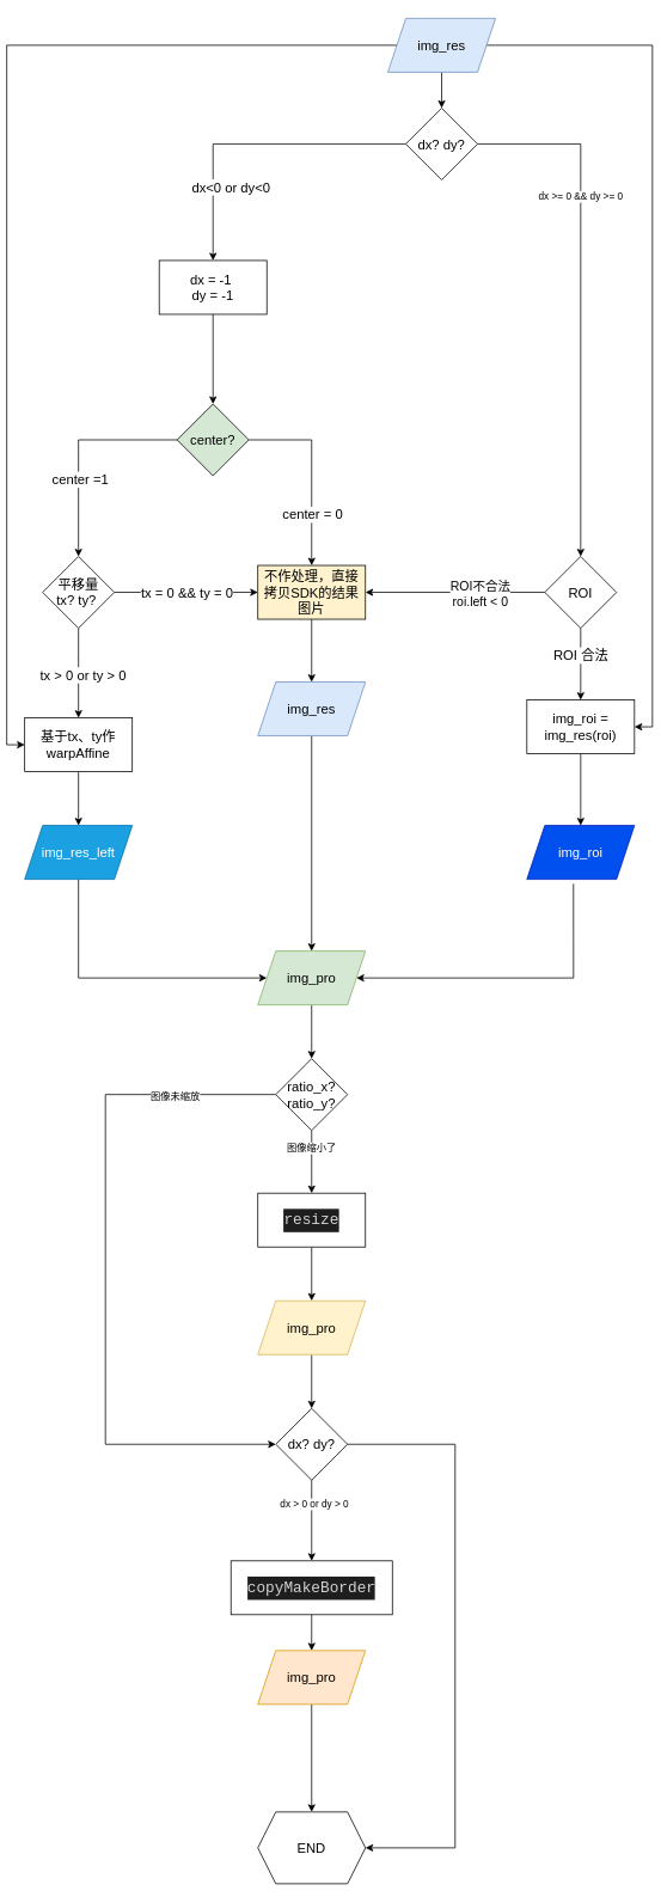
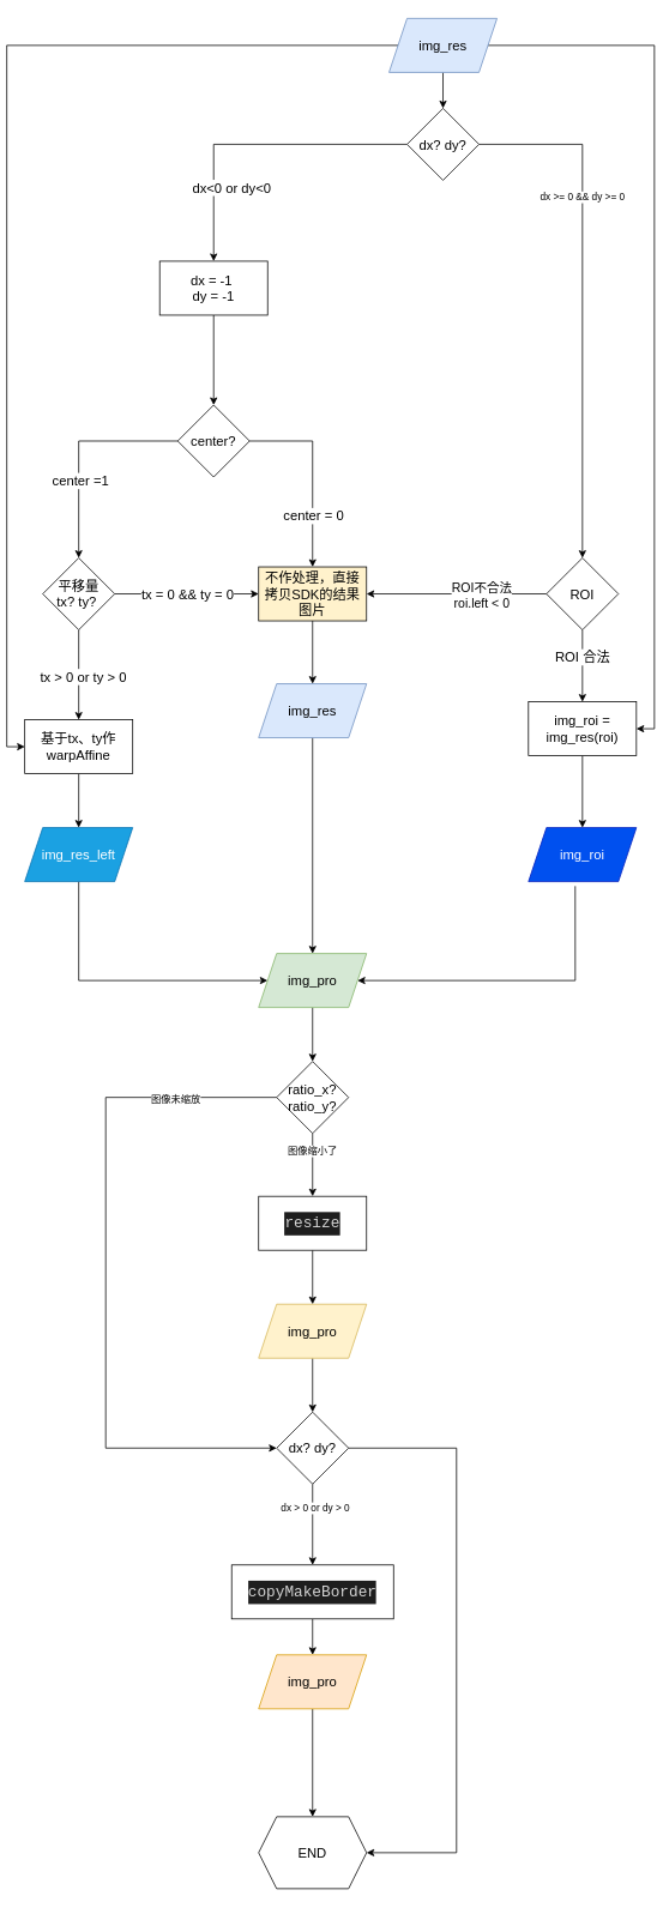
- <mxCell id="13" value="center?" style="rhombus;whiteSpace=wrap;html=1;fontSize=15;fillColor=#d5e8d4;" vertex="1" parent="1"><mxGeometry x="190" y="450" width="80" height="80" as="geometry" /></mxCell>
+ <mxCell id="13" value="center?" style="rhombus;whiteSpace=wrap;html=1;fontSize=15;" vertex="1" parent="1"><mxGeometry x="190" y="450" width="80" height="80" as="geometry" /></mxCell>
